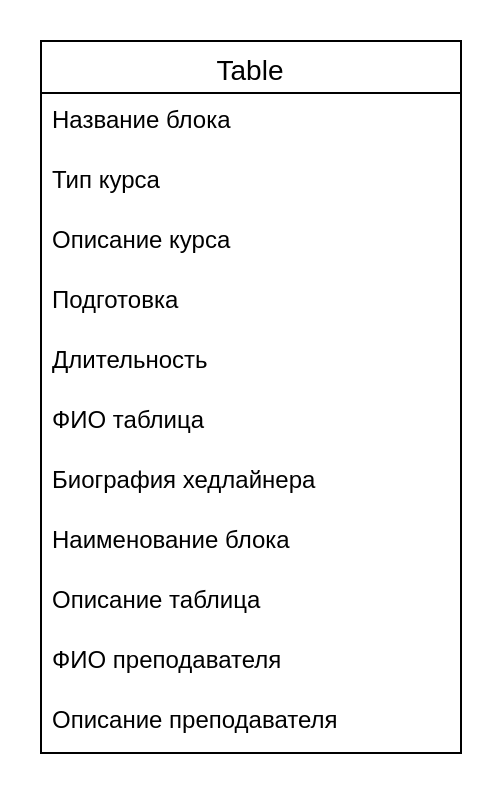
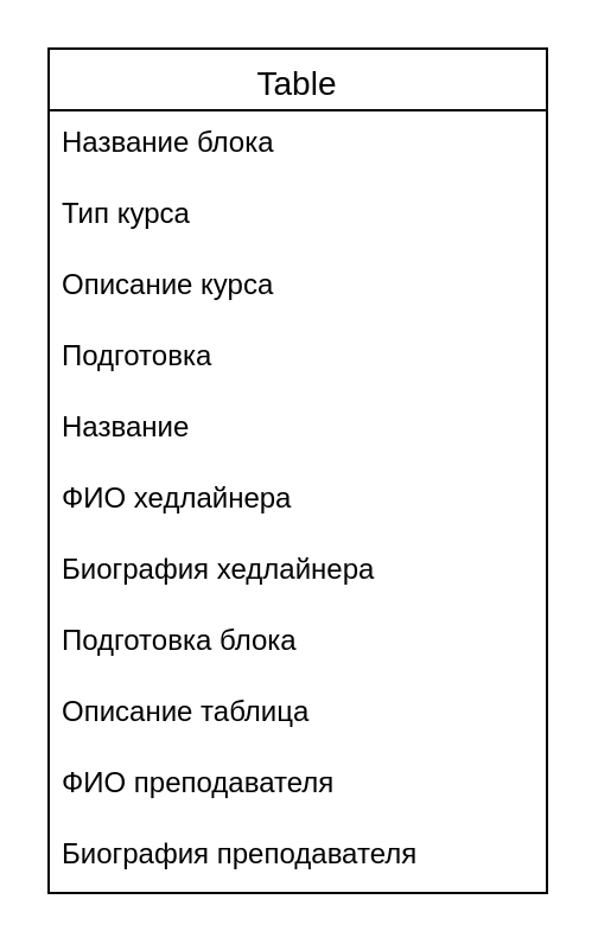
- <mxCell id="7" value="Длительность" style="text;strokeColor=none;fillColor=none;spacingLeft=4;spacingRight=4;overflow=hidden;rotatable=0;points=[[0,0.5],[1,0.5]];portConstraint=eastwest;fontSize=12;" parent="2" vertex="1"><mxGeometry y="146" width="210" height="30" as="geometry" /></mxCell>
+ <mxCell id="7" value="Название" style="text;strokeColor=none;fillColor=none;spacingLeft=4;spacingRight=4;overflow=hidden;rotatable=0;points=[[0,0.5],[1,0.5]];portConstraint=eastwest;fontSize=12;" parent="2" vertex="1"><mxGeometry y="146" width="210" height="30" as="geometry" /></mxCell>
- <mxCell id="8" value="ФИО таблица" style="text;strokeColor=none;fillColor=none;spacingLeft=4;spacingRight=4;overflow=hidden;rotatable=0;points=[[0,0.5],[1,0.5]];portConstraint=eastwest;fontSize=12;" parent="2" vertex="1"><mxGeometry y="176" width="210" height="30" as="geometry" /></mxCell>
+ <mxCell id="8" value="ФИО хедлайнера" style="text;strokeColor=none;fillColor=none;spacingLeft=4;spacingRight=4;overflow=hidden;rotatable=0;points=[[0,0.5],[1,0.5]];portConstraint=eastwest;fontSize=12;" parent="2" vertex="1"><mxGeometry y="176" width="210" height="30" as="geometry" /></mxCell>
- <mxCell id="10" value="Наименование блока" style="text;strokeColor=none;fillColor=none;spacingLeft=4;spacingRight=4;overflow=hidden;rotatable=0;points=[[0,0.5],[1,0.5]];portConstraint=eastwest;fontSize=12;fontStyle=0" parent="2" vertex="1"><mxGeometry y="236" width="210" height="30" as="geometry" /></mxCell>
+ <mxCell id="10" value="Подготовка блока" style="text;strokeColor=none;fillColor=none;spacingLeft=4;spacingRight=4;overflow=hidden;rotatable=0;points=[[0,0.5],[1,0.5]];portConstraint=eastwest;fontSize=12;fontStyle=0" parent="2" vertex="1"><mxGeometry y="236" width="210" height="30" as="geometry" /></mxCell>
- <mxCell id="13" value="Описание преподавателя" style="text;strokeColor=none;fillColor=none;spacingLeft=4;spacingRight=4;overflow=hidden;rotatable=0;points=[[0,0.5],[1,0.5]];portConstraint=eastwest;fontSize=12;" parent="2" vertex="1"><mxGeometry y="326" width="210" height="30" as="geometry" /></mxCell>
+ <mxCell id="13" value="Биография преподавателя" style="text;strokeColor=none;fillColor=none;spacingLeft=4;spacingRight=4;overflow=hidden;rotatable=0;points=[[0,0.5],[1,0.5]];portConstraint=eastwest;fontSize=12;" parent="2" vertex="1"><mxGeometry y="326" width="210" height="30" as="geometry" /></mxCell>
